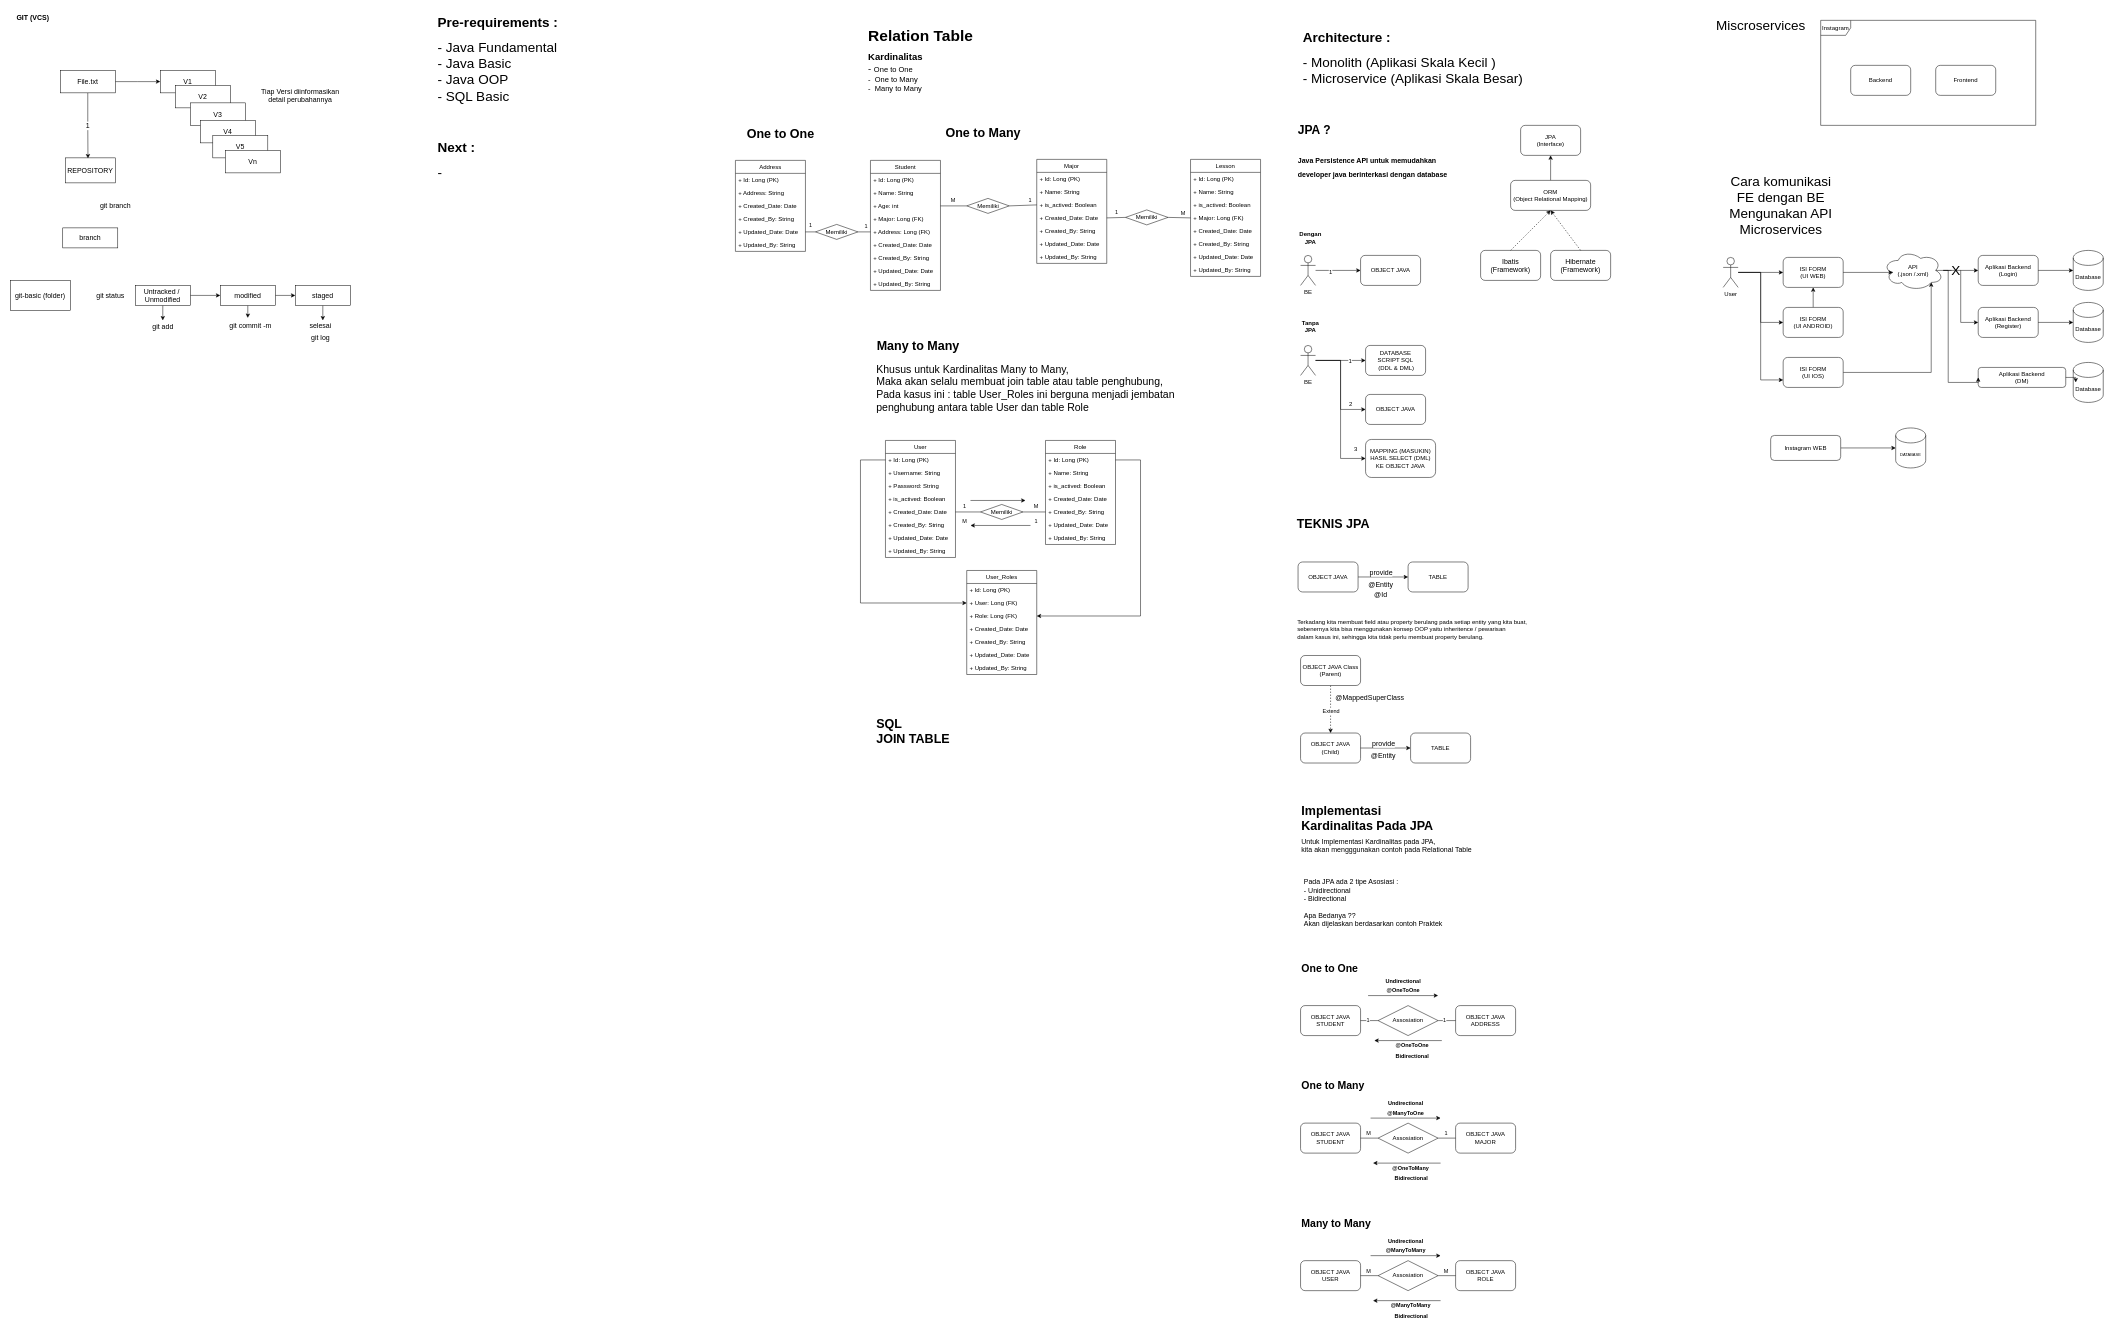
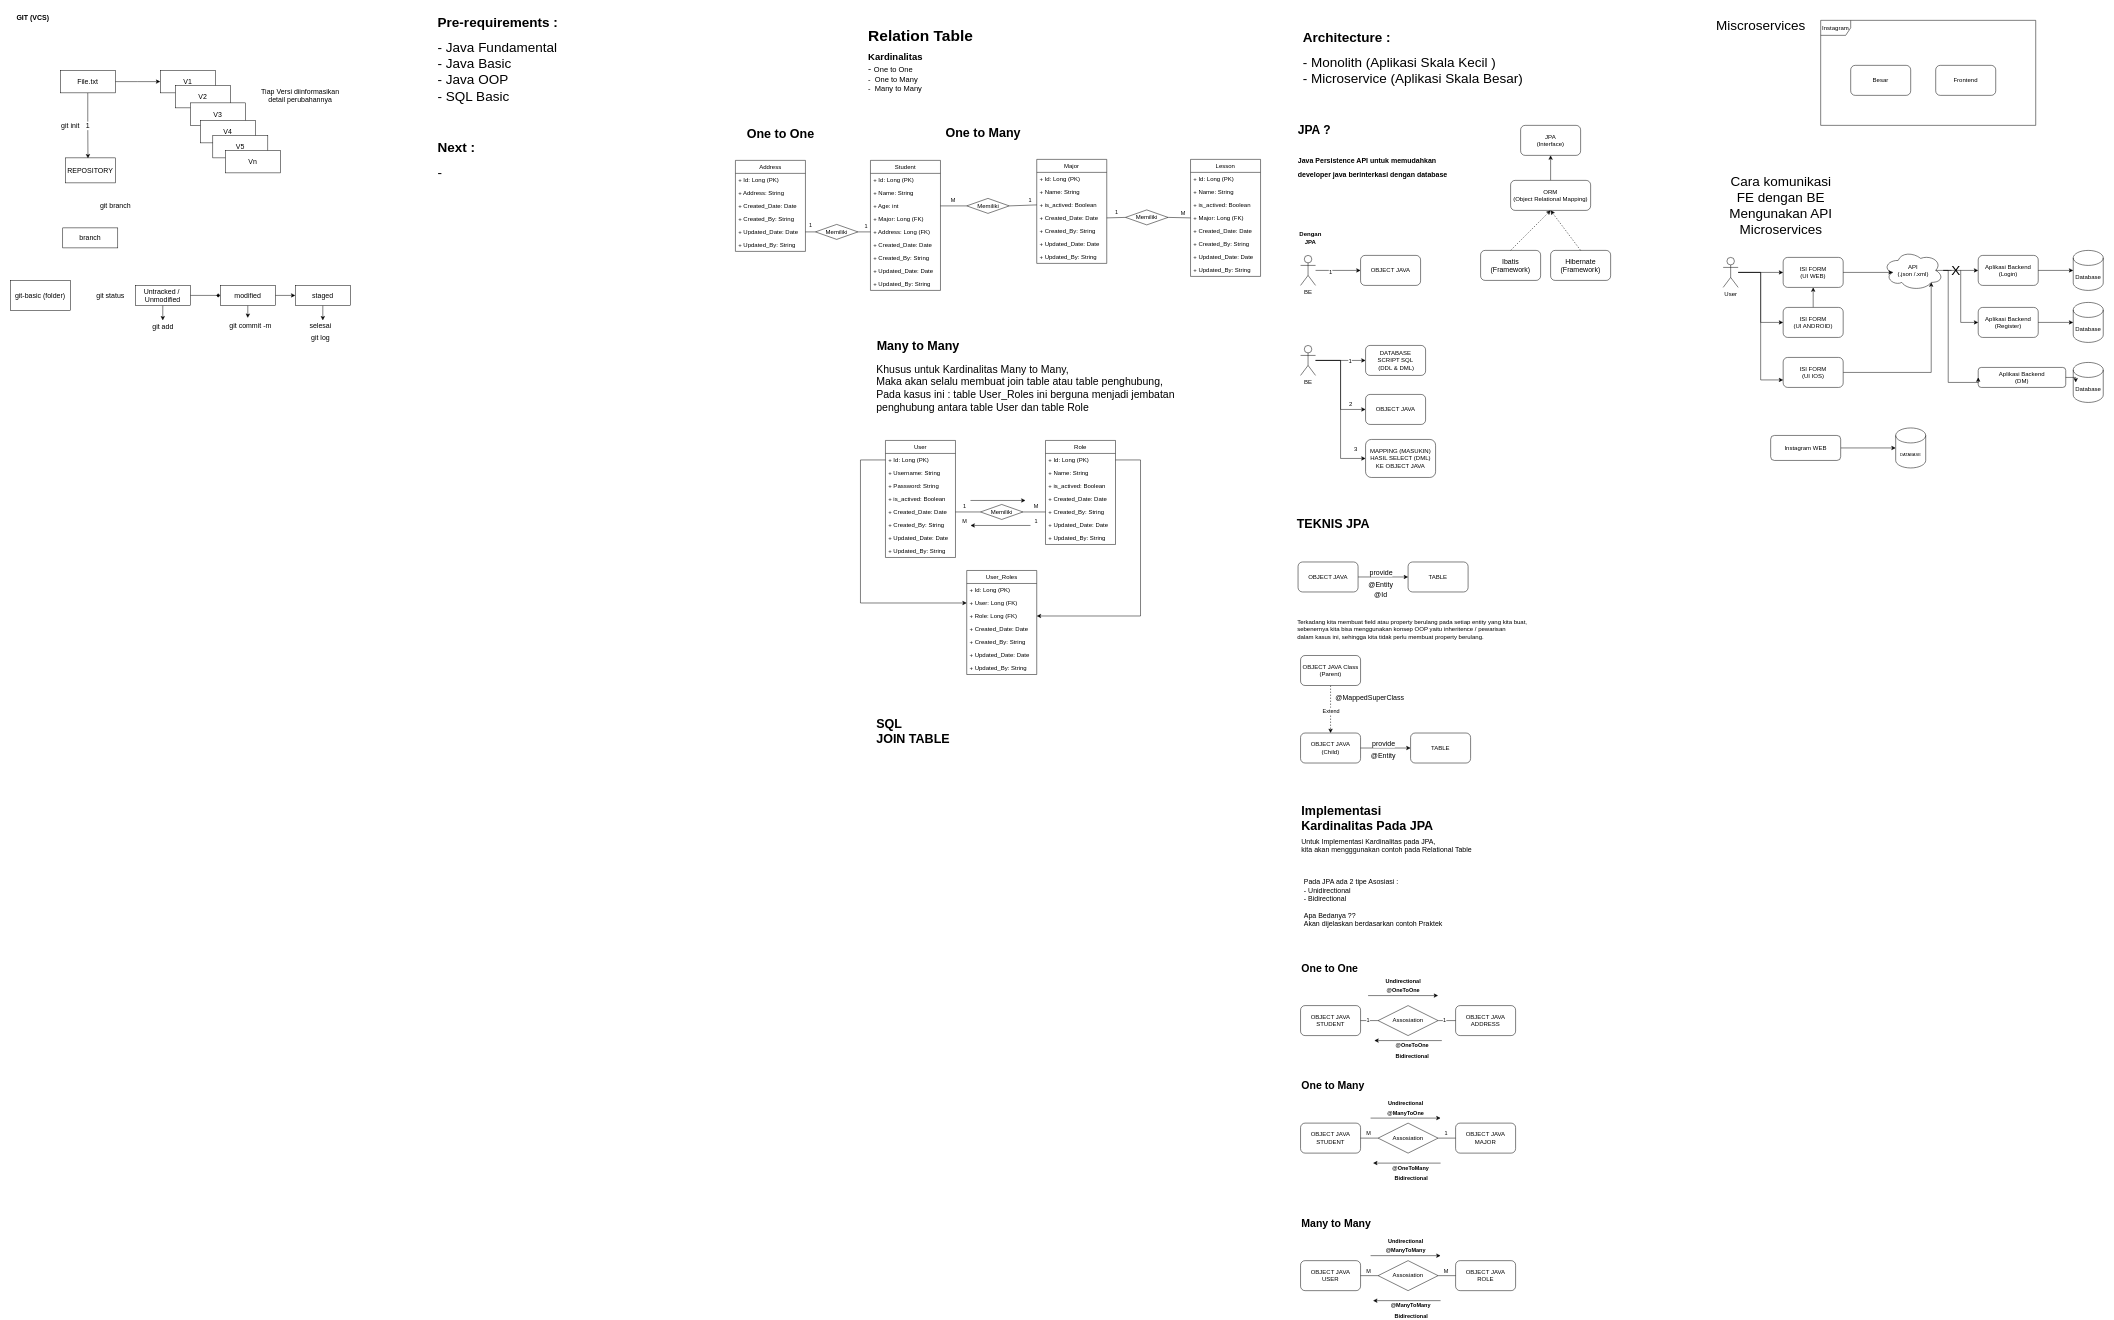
- <mxCell id="36" value="Backend" style="rounded=1;whiteSpace=wrap;html=1;" parent="33" vertex="1"><mxGeometry x="60" y="90" width="120" height="60" as="geometry" /></mxCell>
+ <mxCell id="36" value="Besar" style="rounded=1;whiteSpace=wrap;html=1;" parent="33" vertex="1"><mxGeometry x="60" y="90" width="120" height="60" as="geometry" /></mxCell>
+ <mxCell id="90" value="git init" style="text;html=1;align=center;verticalAlign=middle;resizable=0;points=[];autosize=1;strokeColor=none;fillColor=none;fontSize=14;" vertex="1" parent="1"><mxGeometry x="110" y="235" width="60" height="30" as="geometry" /></mxCell>
- <mxCell id="93" style="edgeStyle=orthogonalEdgeStyle;rounded=0;orthogonalLoop=1;jettySize=auto;html=1;fontSize=14;" edge="1" parent="1" source="95" target="98"><mxGeometry relative="1" as="geometry" /></mxCell>
+ <mxCell id="93" style="edgeStyle=orthogonalEdgeStyle;rounded=0;orthogonalLoop=1;jettySize=auto;html=1;fontSize=14;endArrow=diamond;" edge="1" parent="1" source="95" target="98"><mxGeometry relative="1" as="geometry" /></mxCell>
- <mxCell id="64" value="&lt;b&gt;Tanpa JPA&lt;/b&gt;" style="text;html=1;strokeColor=none;fillColor=none;align=center;verticalAlign=middle;whiteSpace=wrap;rounded=0;fontSize=12;" parent="1" vertex="1"><mxGeometry x="2590" y="637" width="60" height="30" as="geometry" /></mxCell>
